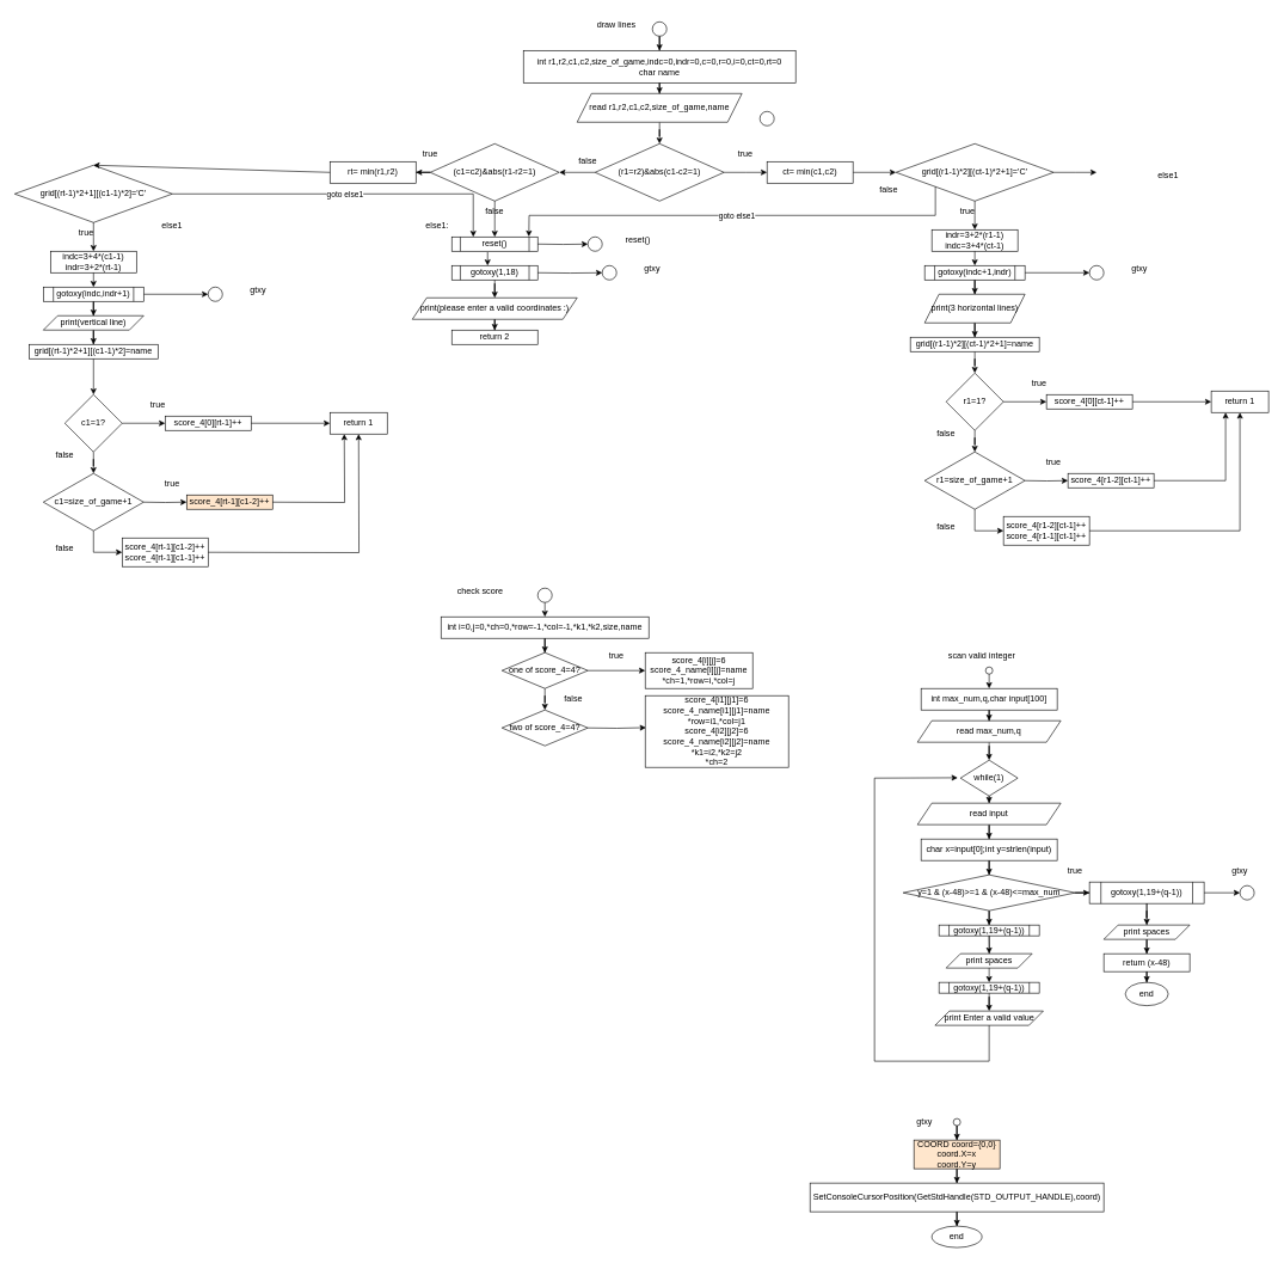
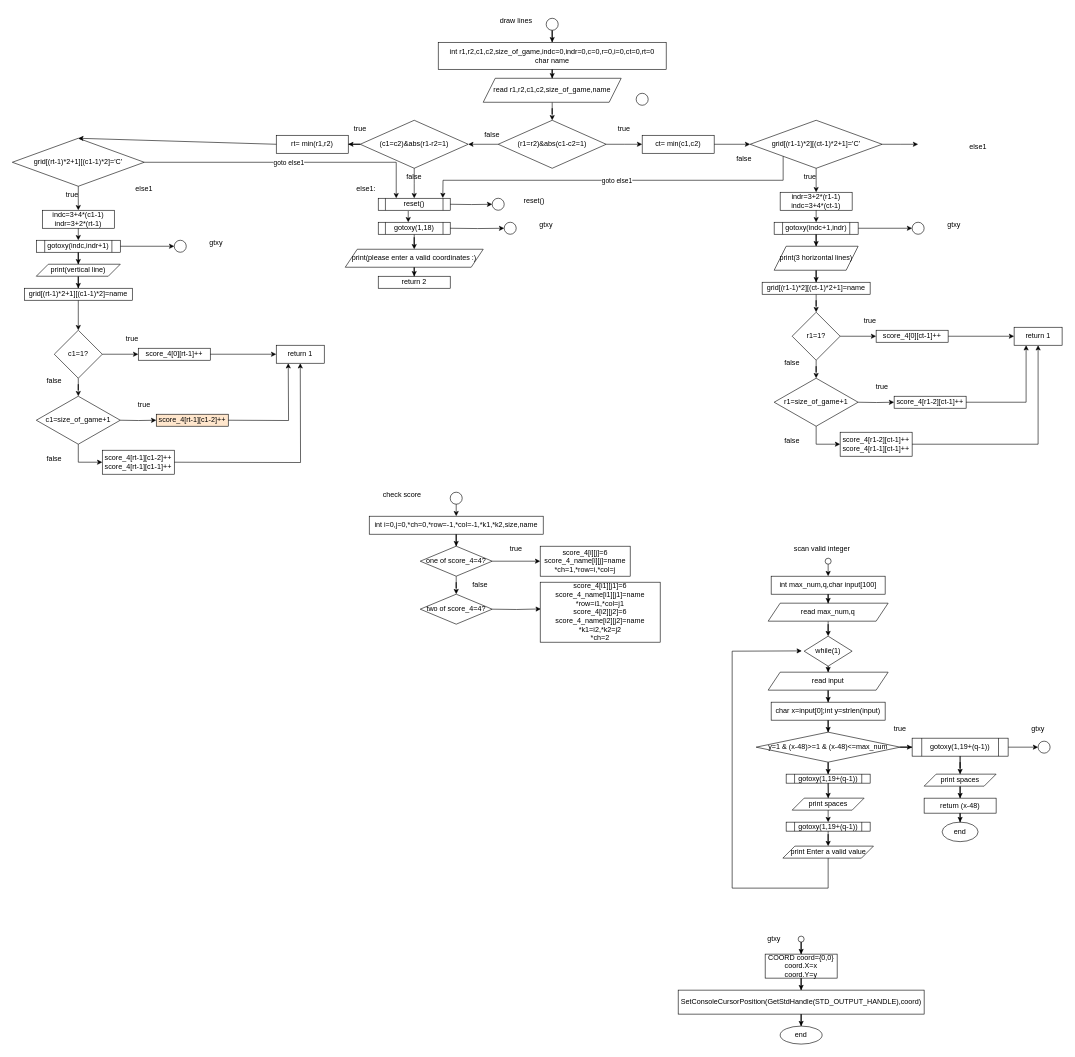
- <mxCell id="163" value="COORD coord={0,0}&lt;br&gt;coord.X=x&lt;br&gt;coord.Y=y" style="whiteSpace=wrap;html=1;fillColor=#ffe6cc;" parent="1" vertex="1"><mxGeometry x="1275" y="1590" width="120" height="40" as="geometry" /></mxCell>
+ <mxCell id="163" value="COORD coord={0,0}&lt;br&gt;coord.X=x&lt;br&gt;coord.Y=y" style="whiteSpace=wrap;html=1;" parent="1" vertex="1"><mxGeometry x="1275" y="1590" width="120" height="40" as="geometry" /></mxCell>
